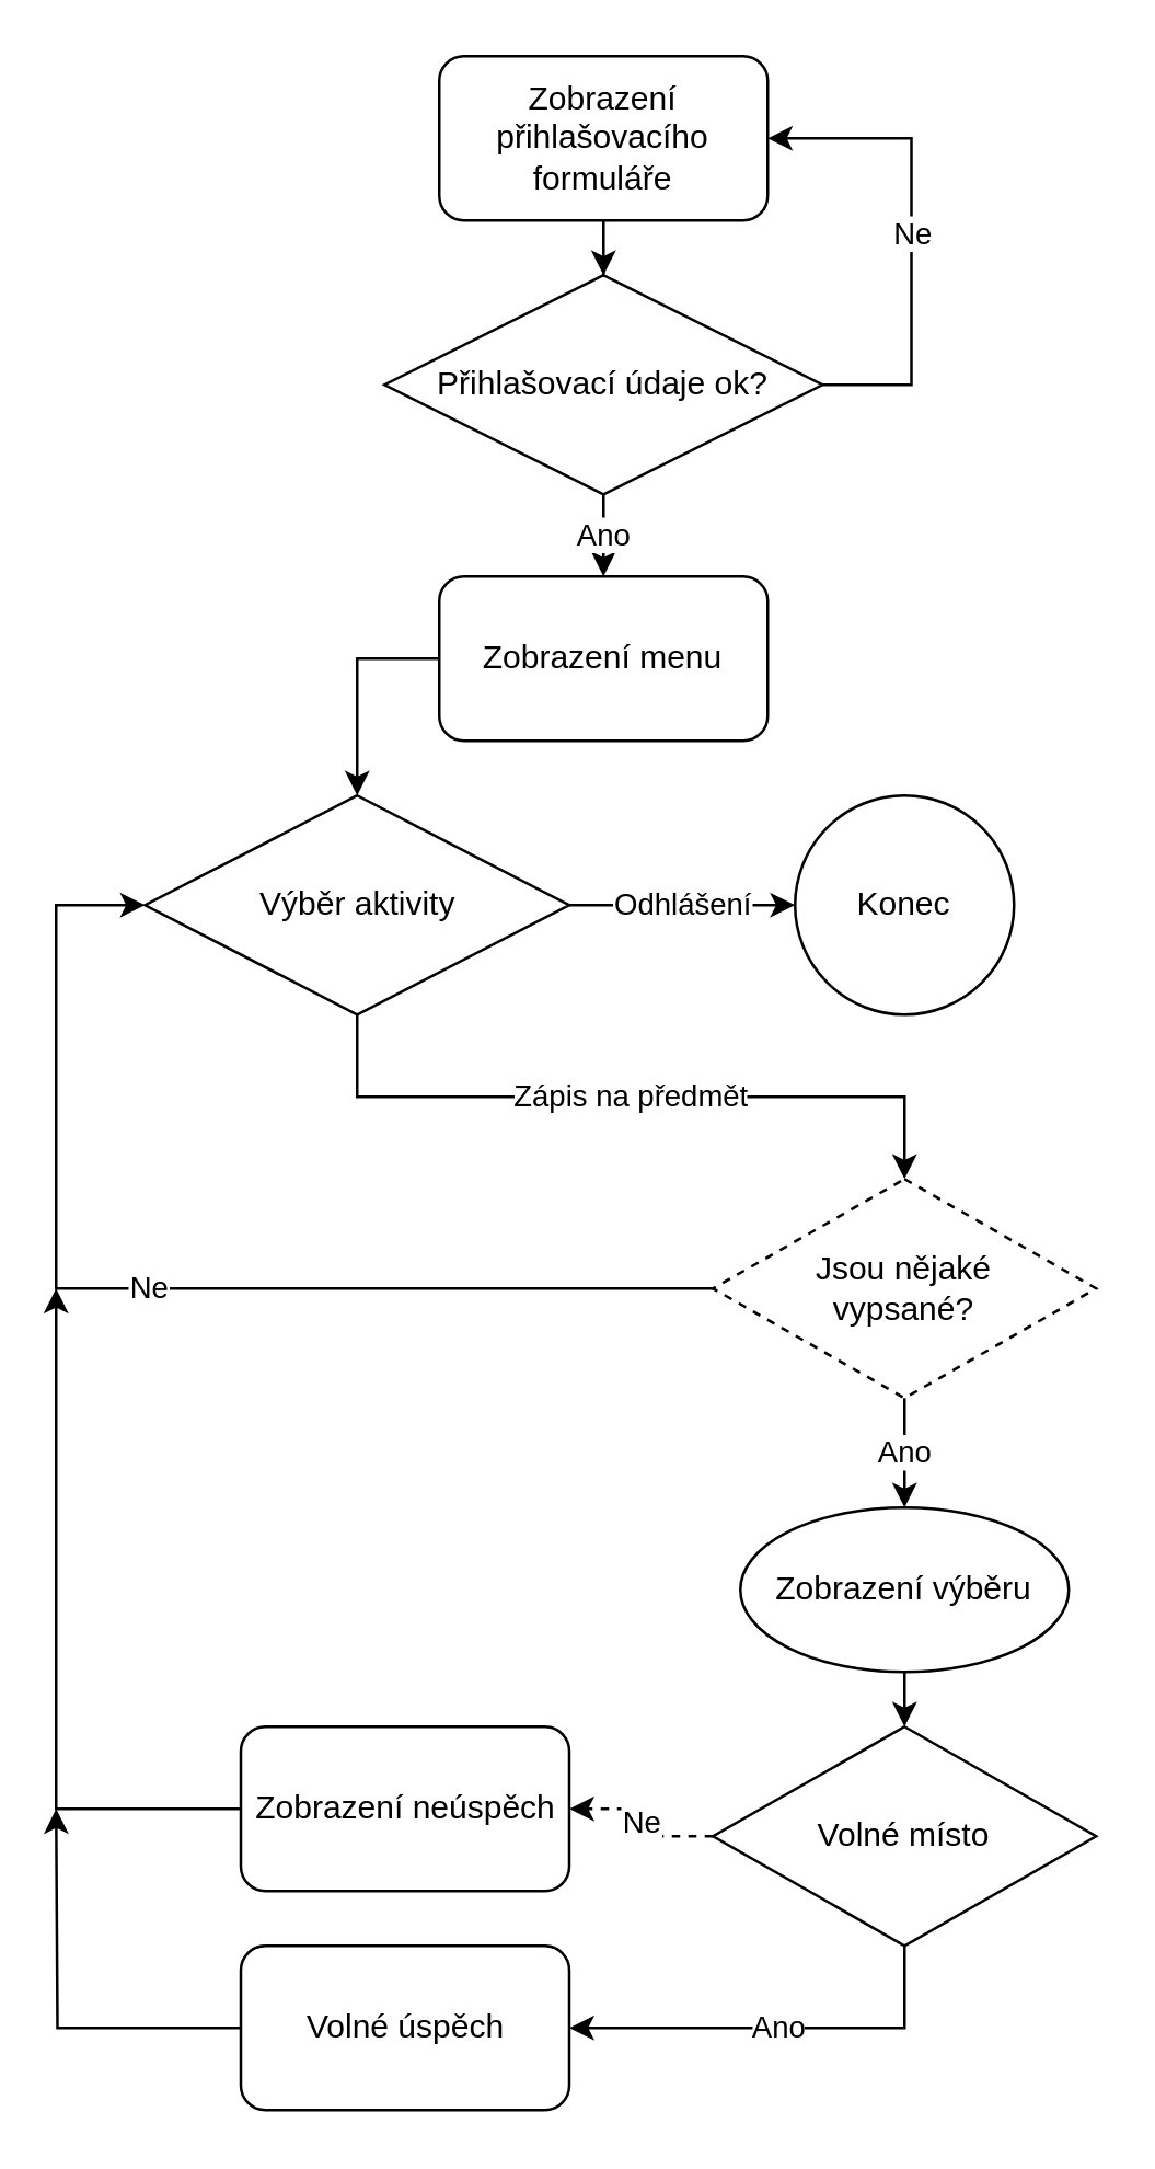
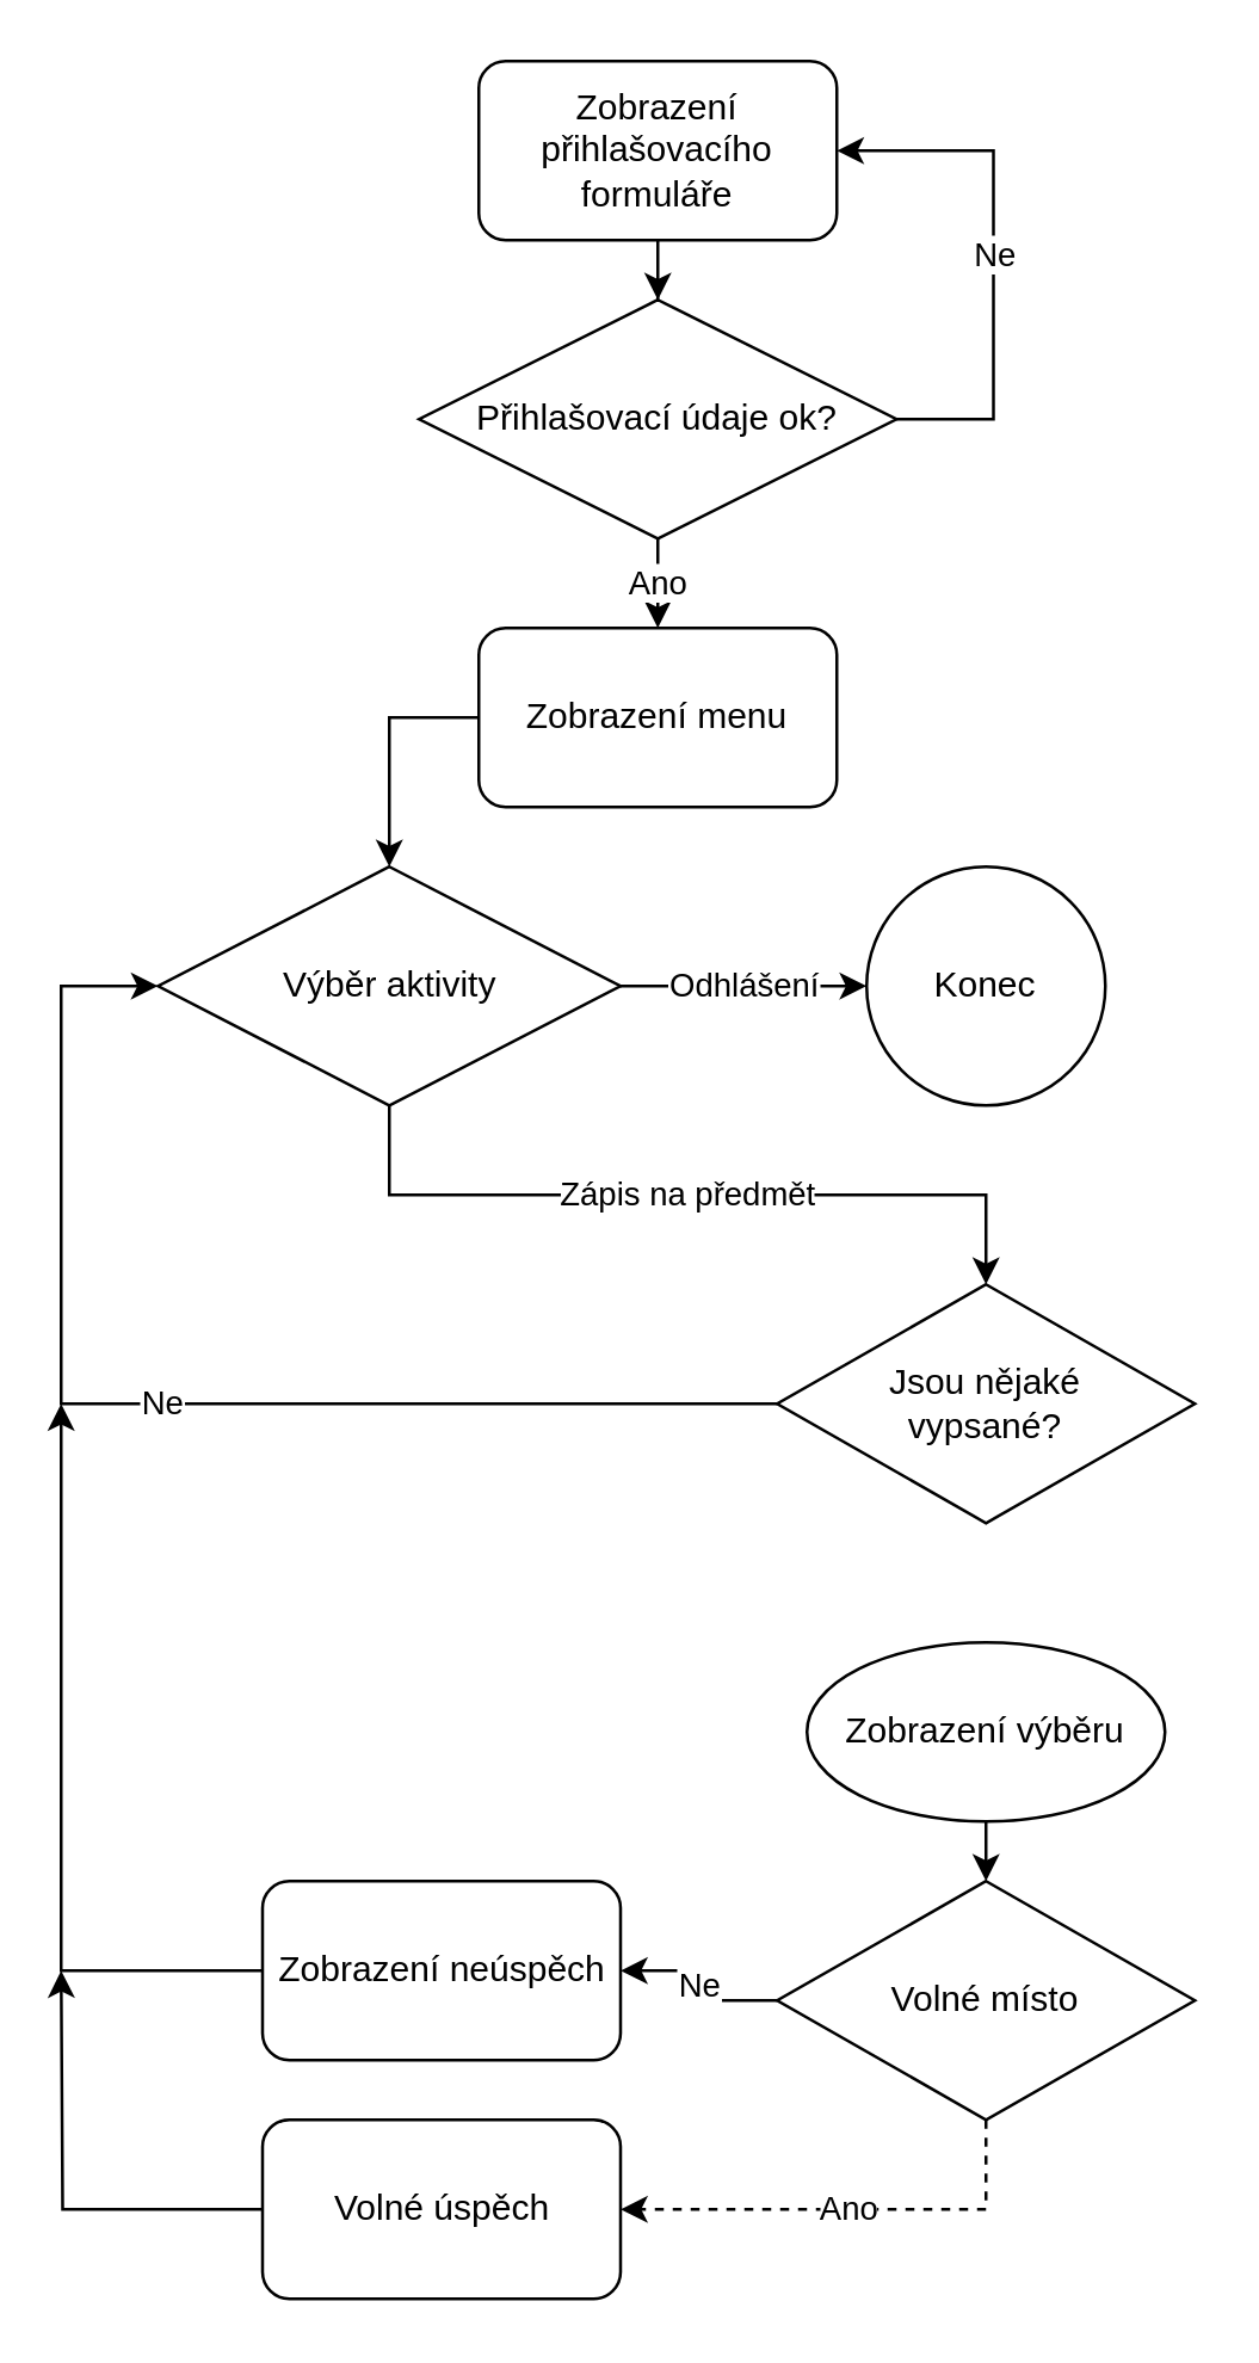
- <mxCell id="15" value="Jsou nějaké &lt;br&gt;vypsané?" style="rhombus;whiteSpace=wrap;html=1;dashed=1;" vertex="1" parent="1"><mxGeometry x="260" y="430" width="140" height="80" as="geometry" /></mxCell>
+ <mxCell id="15" value="Jsou nějaké &lt;br&gt;vypsané?" style="rhombus;whiteSpace=wrap;html=1;" vertex="1" parent="1"><mxGeometry x="260" y="430" width="140" height="80" as="geometry" /></mxCell>
- <mxCell id="14" value="Ano" style="edgeStyle=orthogonalEdgeStyle;rounded=0;orthogonalLoop=1;jettySize=auto;html=1;" edge="1" parent="1" source="15" target="17"><mxGeometry relative="1" as="geometry" /></mxCell>
- <mxCell id="18" value="Ne" style="edgeStyle=orthogonalEdgeStyle;rounded=0;orthogonalLoop=1;jettySize=auto;html=1;exitX=0;exitY=0.5;exitDx=0;exitDy=0;entryX=1;entryY=0.5;entryDx=0;entryDy=0;dashed=1;" edge="1" parent="1" source="20" target="22"><mxGeometry relative="1" as="geometry" /></mxCell>
+ <mxCell id="18" value="Ne" style="edgeStyle=orthogonalEdgeStyle;rounded=0;orthogonalLoop=1;jettySize=auto;html=1;exitX=0;exitY=0.5;exitDx=0;exitDy=0;entryX=1;entryY=0.5;entryDx=0;entryDy=0;" edge="1" parent="1" source="20" target="22"><mxGeometry relative="1" as="geometry" /></mxCell>
- <mxCell id="19" value="Ano" style="edgeStyle=orthogonalEdgeStyle;rounded=0;orthogonalLoop=1;jettySize=auto;html=1;exitX=0.5;exitY=1;exitDx=0;exitDy=0;entryX=1;entryY=0.5;entryDx=0;entryDy=0;" edge="1" parent="1" source="20" target="24"><mxGeometry relative="1" as="geometry"><mxPoint x="270" y="770" as="targetPoint" /></mxGeometry></mxCell>
+ <mxCell id="19" value="Ano" style="edgeStyle=orthogonalEdgeStyle;rounded=0;orthogonalLoop=1;jettySize=auto;html=1;exitX=0.5;exitY=1;exitDx=0;exitDy=0;entryX=1;entryY=0.5;entryDx=0;entryDy=0;dashed=1;" edge="1" parent="1" source="20" target="24"><mxGeometry relative="1" as="geometry"><mxPoint x="270" y="770" as="targetPoint" /></mxGeometry></mxCell>
